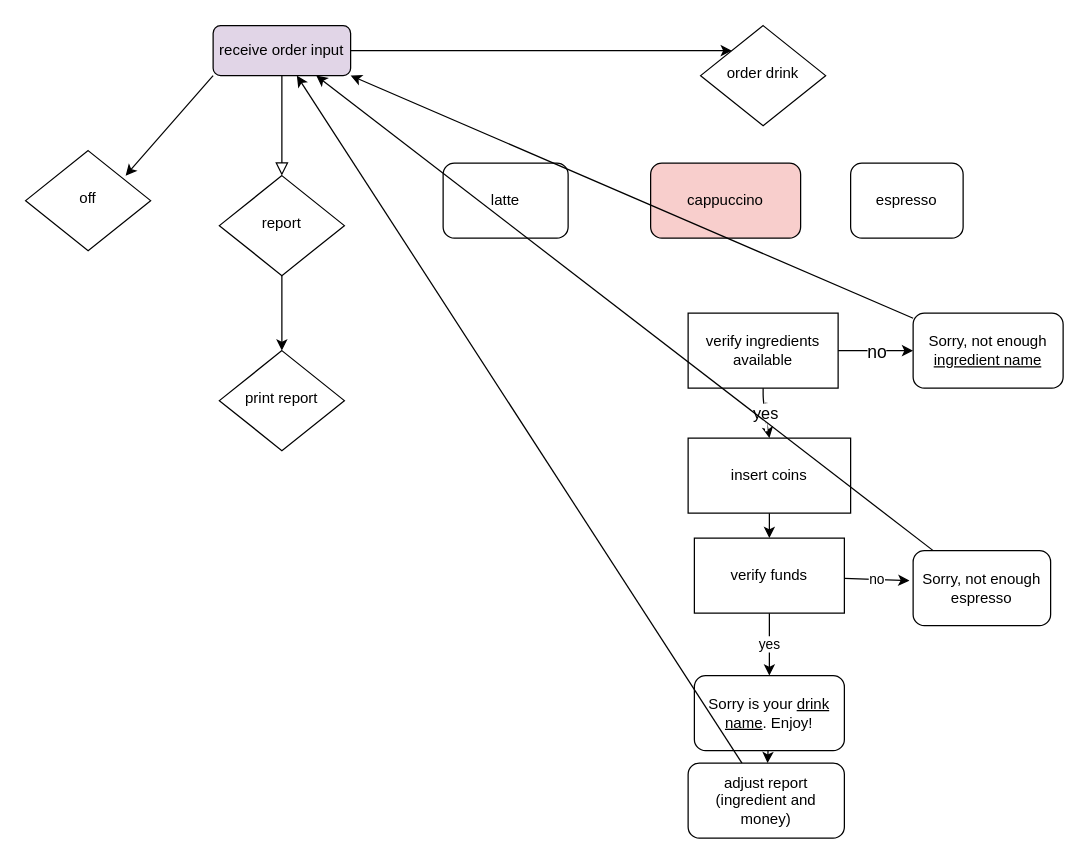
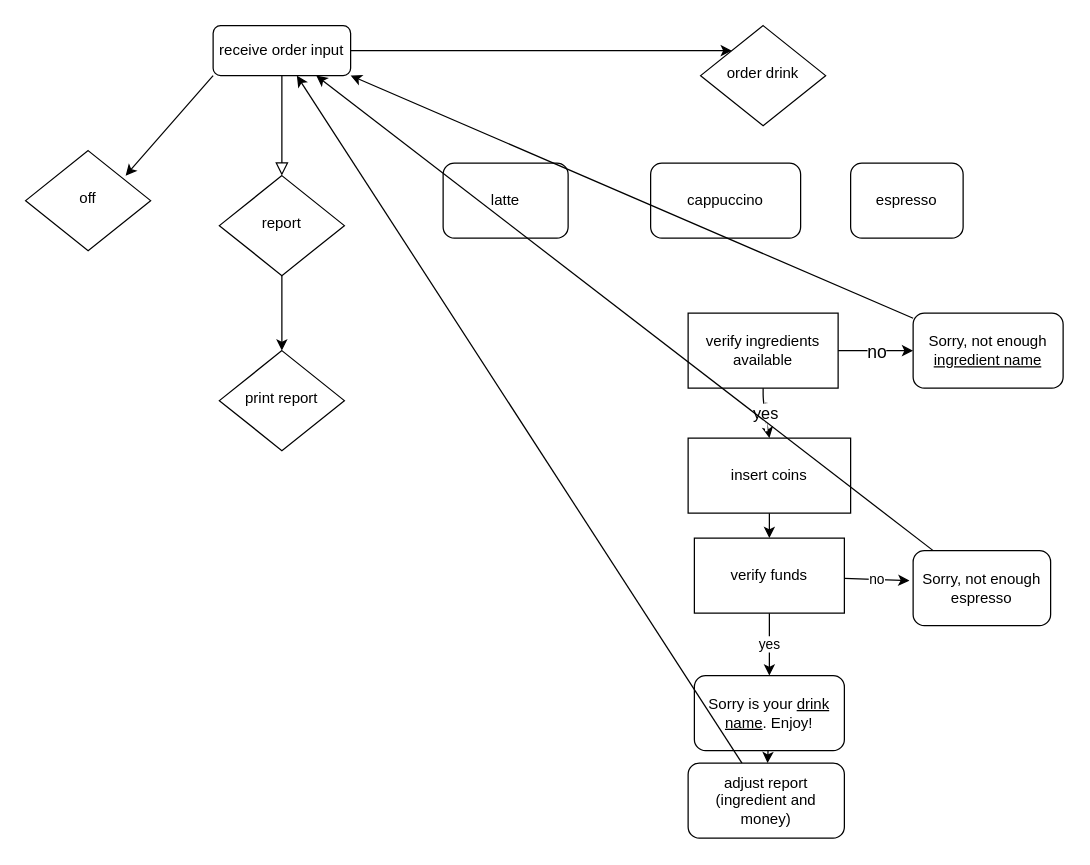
- <mxCell id="4" value="receive order input" style="rounded=1;whiteSpace=wrap;html=1;fontSize=12;glass=0;strokeWidth=1;shadow=0;fillColor=#e1d5e7;" parent="1" vertex="1"><mxGeometry x="170" y="20" width="110" height="40" as="geometry" /></mxCell>
+ <mxCell id="4" value="receive order input" style="rounded=1;whiteSpace=wrap;html=1;fontSize=12;glass=0;strokeWidth=1;shadow=0;" parent="1" vertex="1"><mxGeometry x="170" y="20" width="110" height="40" as="geometry" /></mxCell>
- <mxCell id="13" value="cappuccino" style="rounded=1;whiteSpace=wrap;html=1;fillColor=#f8cecc;" vertex="1" parent="1"><mxGeometry x="520" y="130" width="120" height="60" as="geometry" /></mxCell>
+ <mxCell id="13" value="cappuccino" style="rounded=1;whiteSpace=wrap;html=1;" vertex="1" parent="1"><mxGeometry x="520" y="130" width="120" height="60" as="geometry" /></mxCell>
